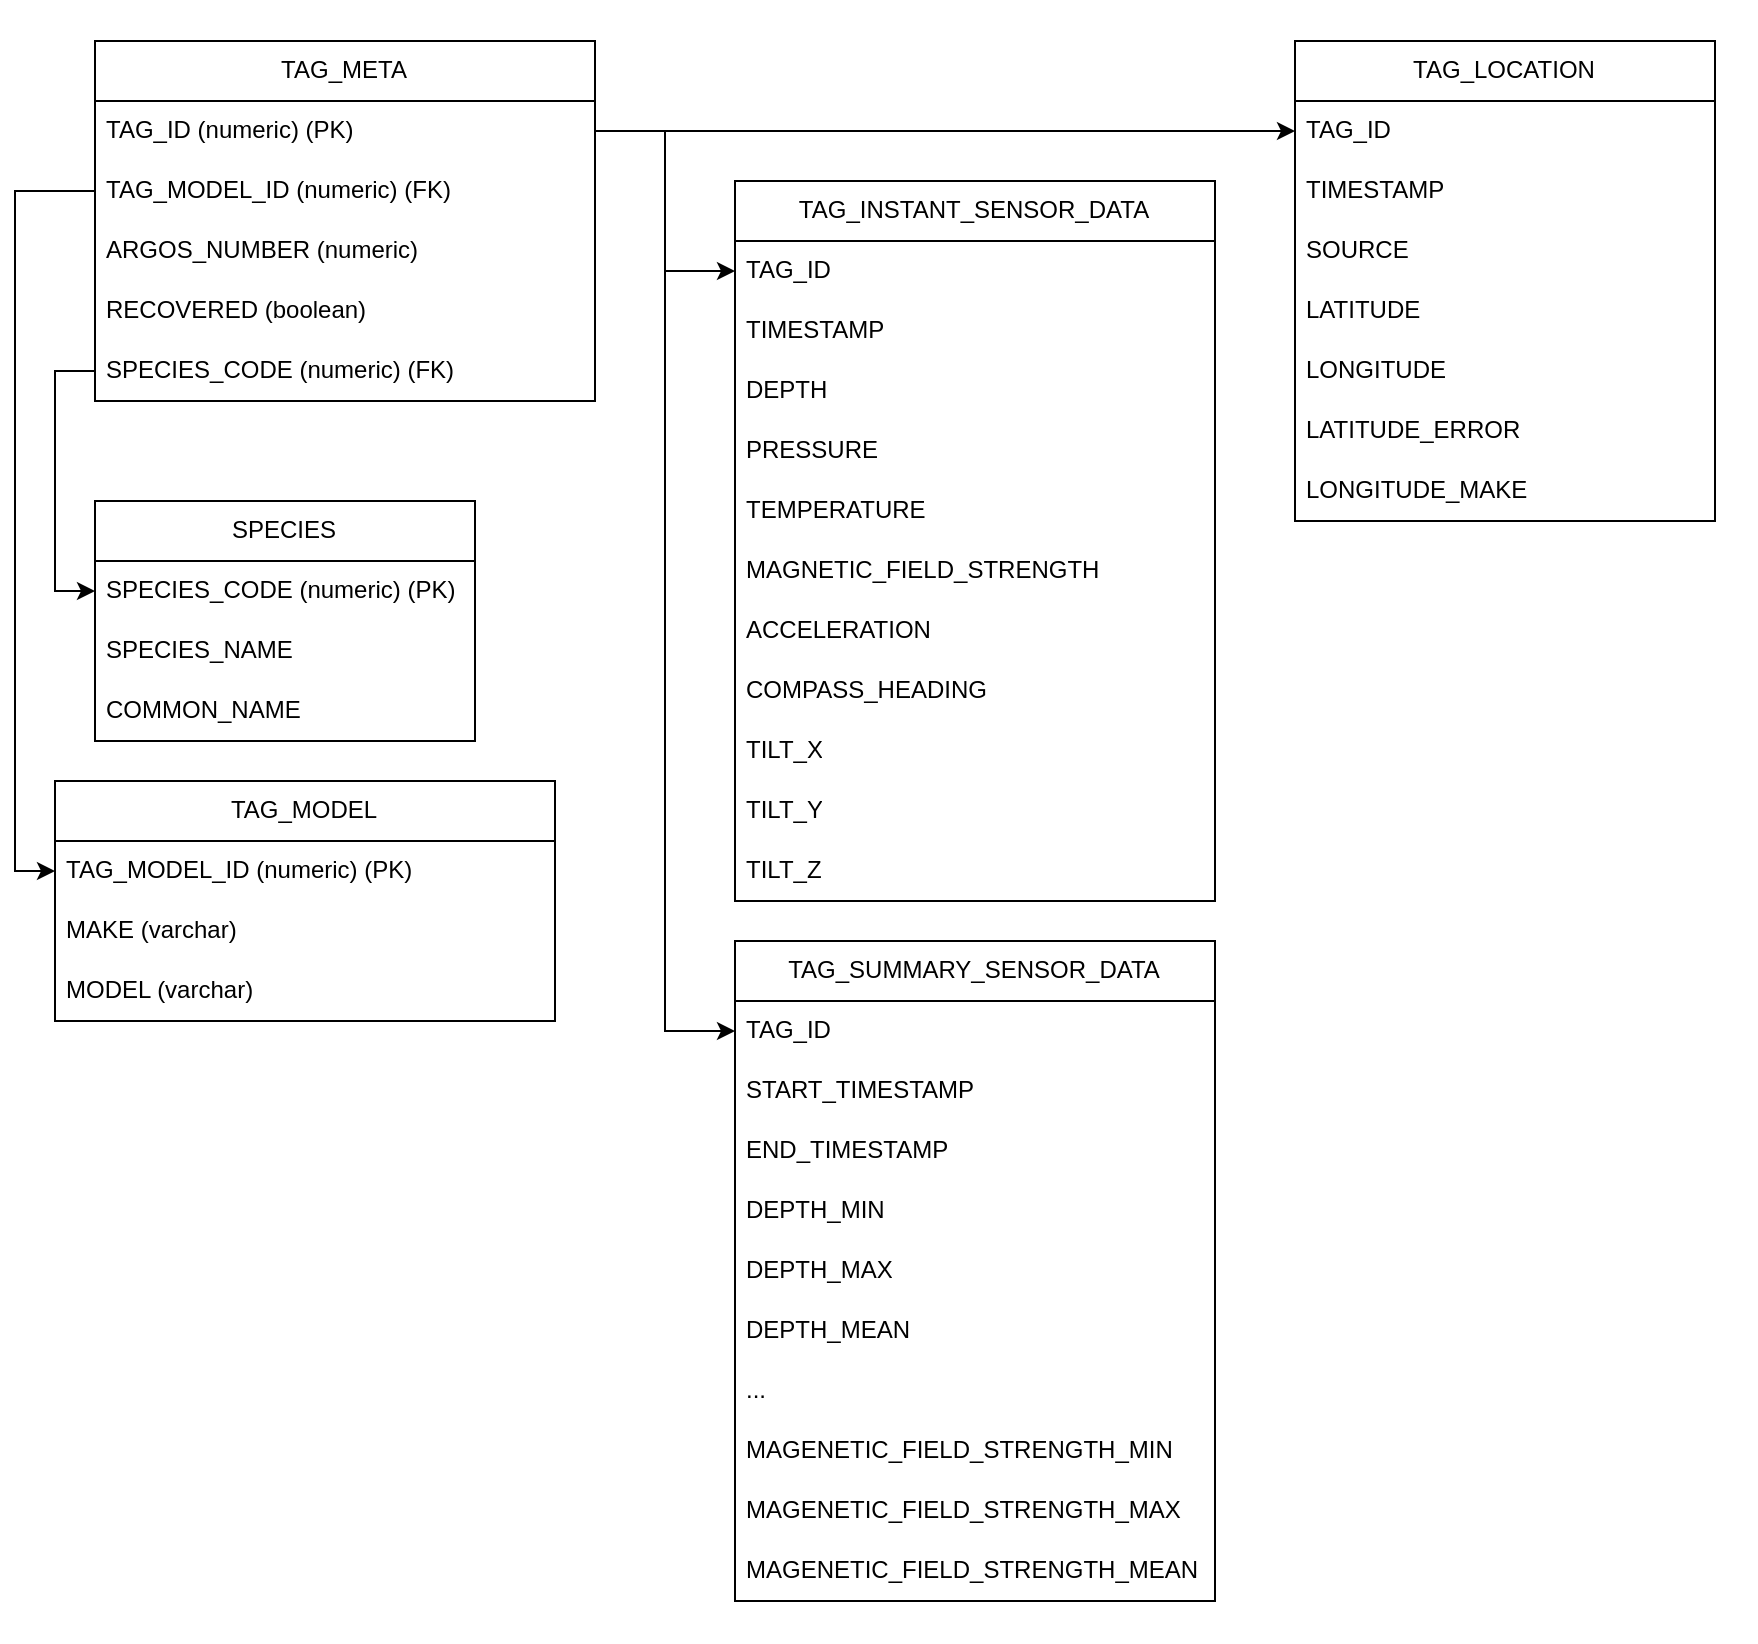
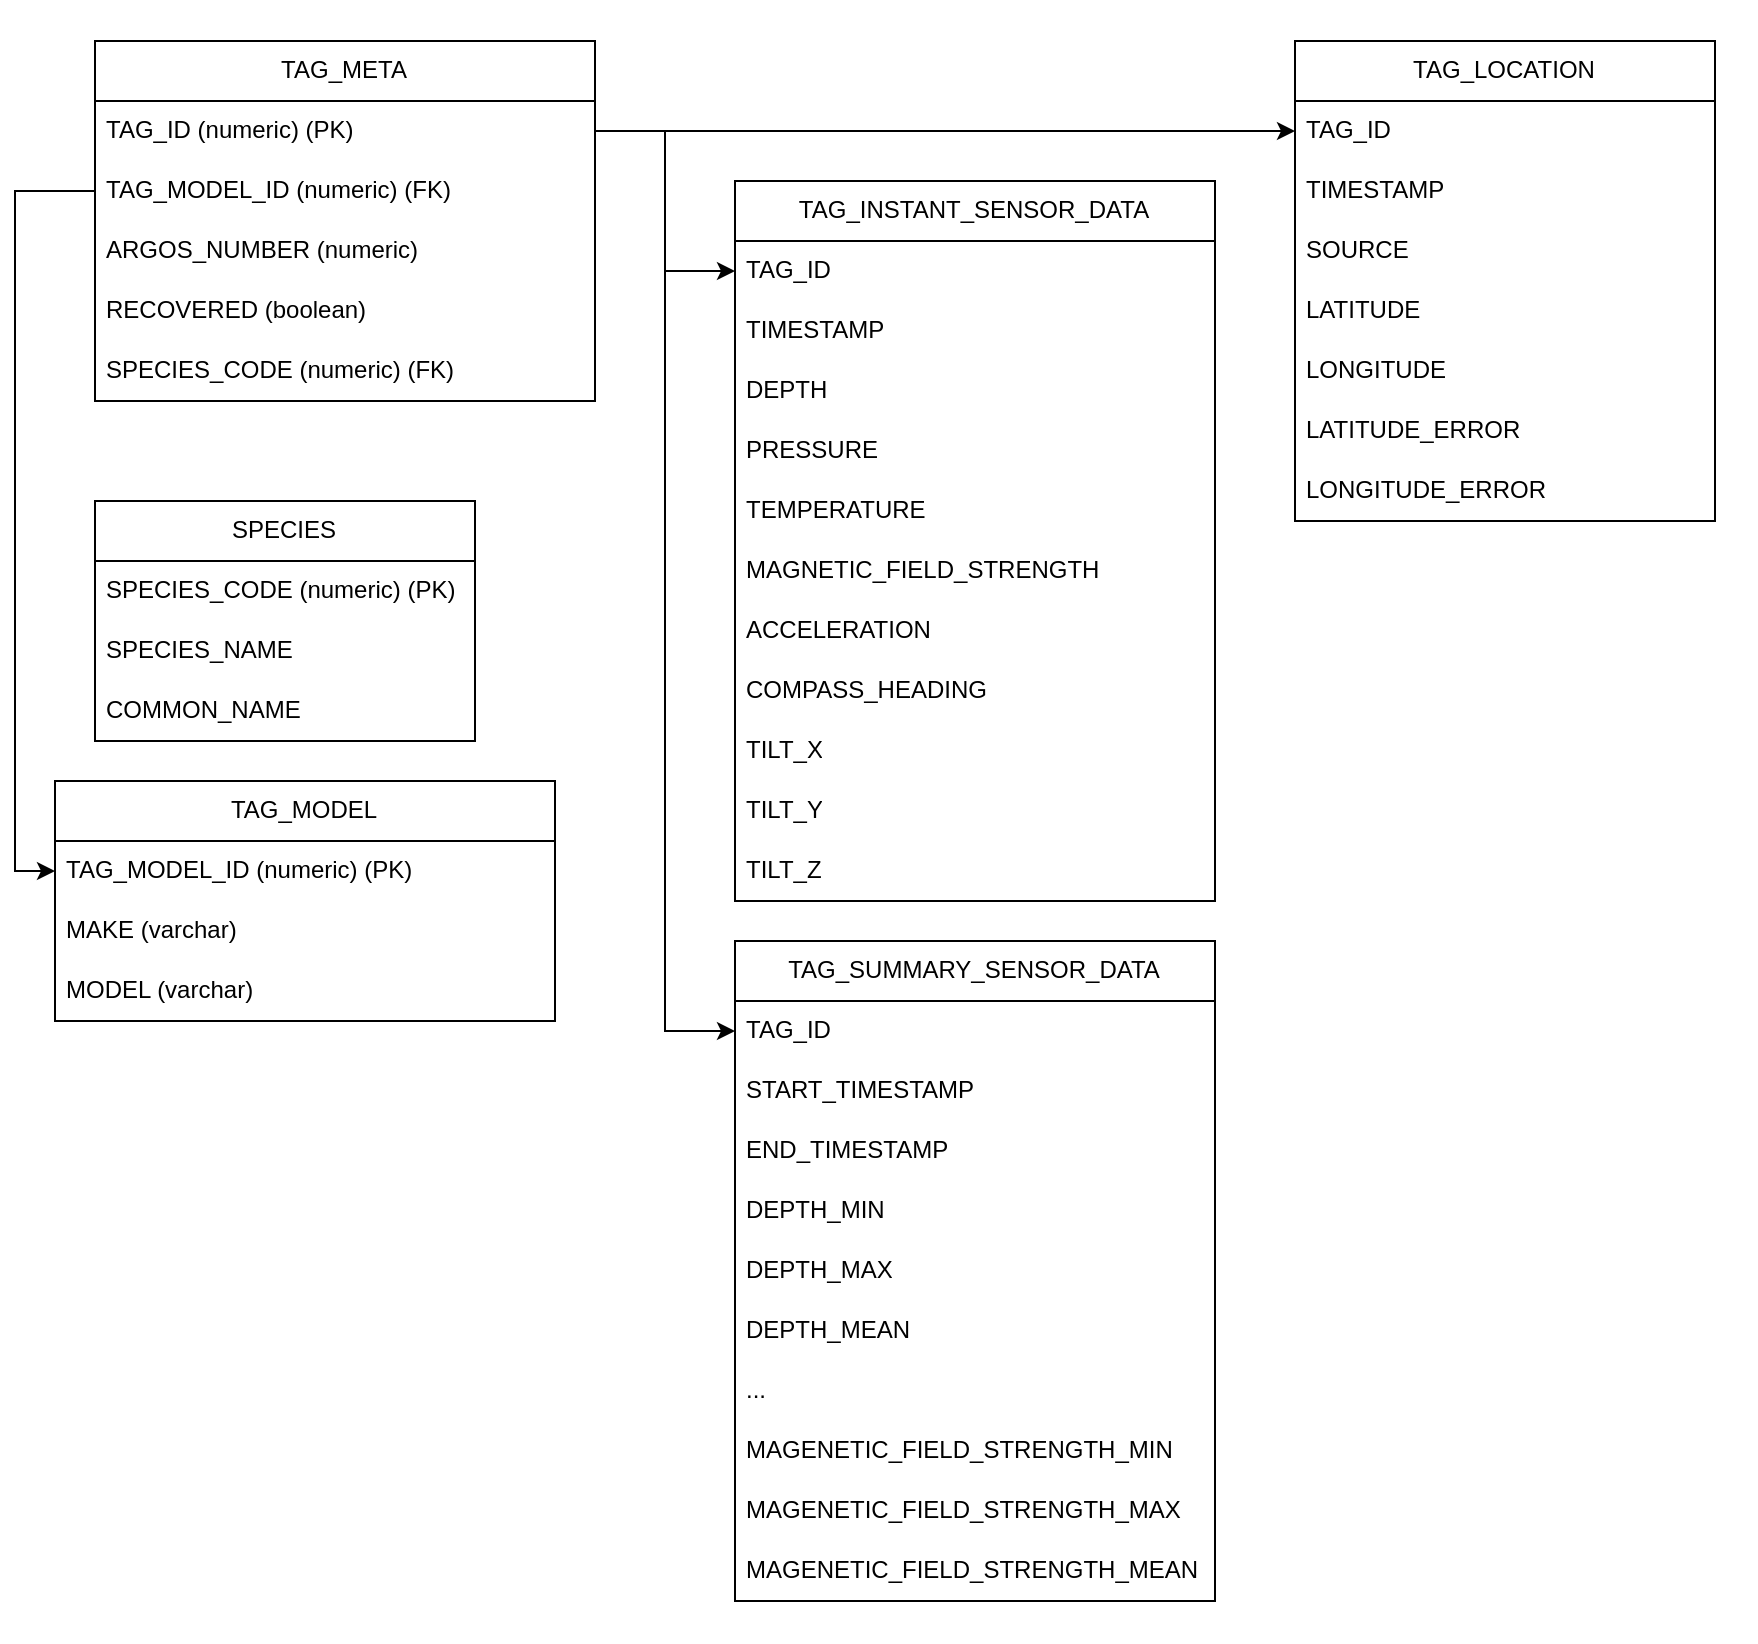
- <mxCell id="42" style="edgeStyle=orthogonalEdgeStyle;rounded=0;orthogonalLoop=1;jettySize=auto;html=1;entryX=0;entryY=0.5;entryDx=0;entryDy=0;" edge="1" parent="1" source="7" target="39"><mxGeometry relative="1" as="geometry" /></mxCell>
- <mxCell id="50" value="LONGITUDE_MAKE" style="text;strokeColor=none;fillColor=none;align=left;verticalAlign=middle;spacingLeft=4;spacingRight=4;overflow=hidden;points=[[0,0.5],[1,0.5]];portConstraint=eastwest;rotatable=0;whiteSpace=wrap;html=1;" vertex="1" parent="43"><mxGeometry y="210" width="210" height="30" as="geometry" /></mxCell>
+ <mxCell id="50" value="LONGITUDE_ERROR" style="text;strokeColor=none;fillColor=none;align=left;verticalAlign=middle;spacingLeft=4;spacingRight=4;overflow=hidden;points=[[0,0.5],[1,0.5]];portConstraint=eastwest;rotatable=0;whiteSpace=wrap;html=1;" vertex="1" parent="43"><mxGeometry y="210" width="210" height="30" as="geometry" /></mxCell>
